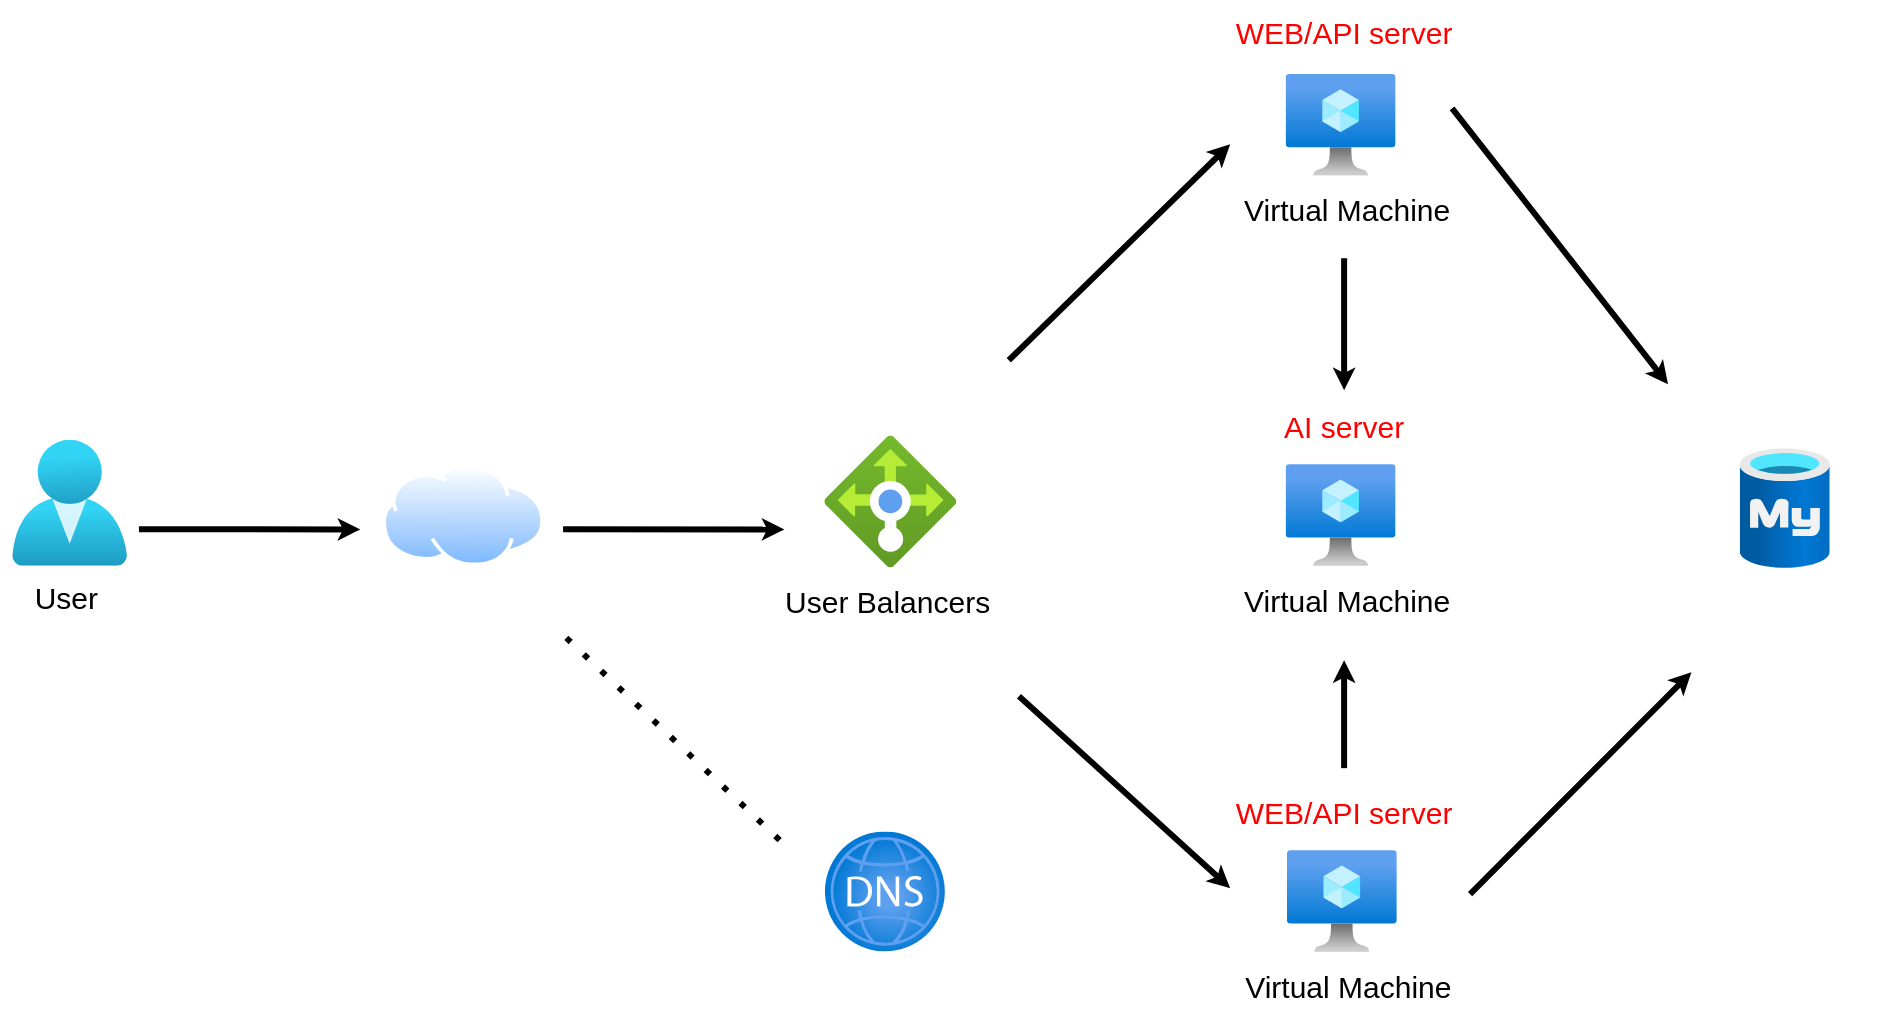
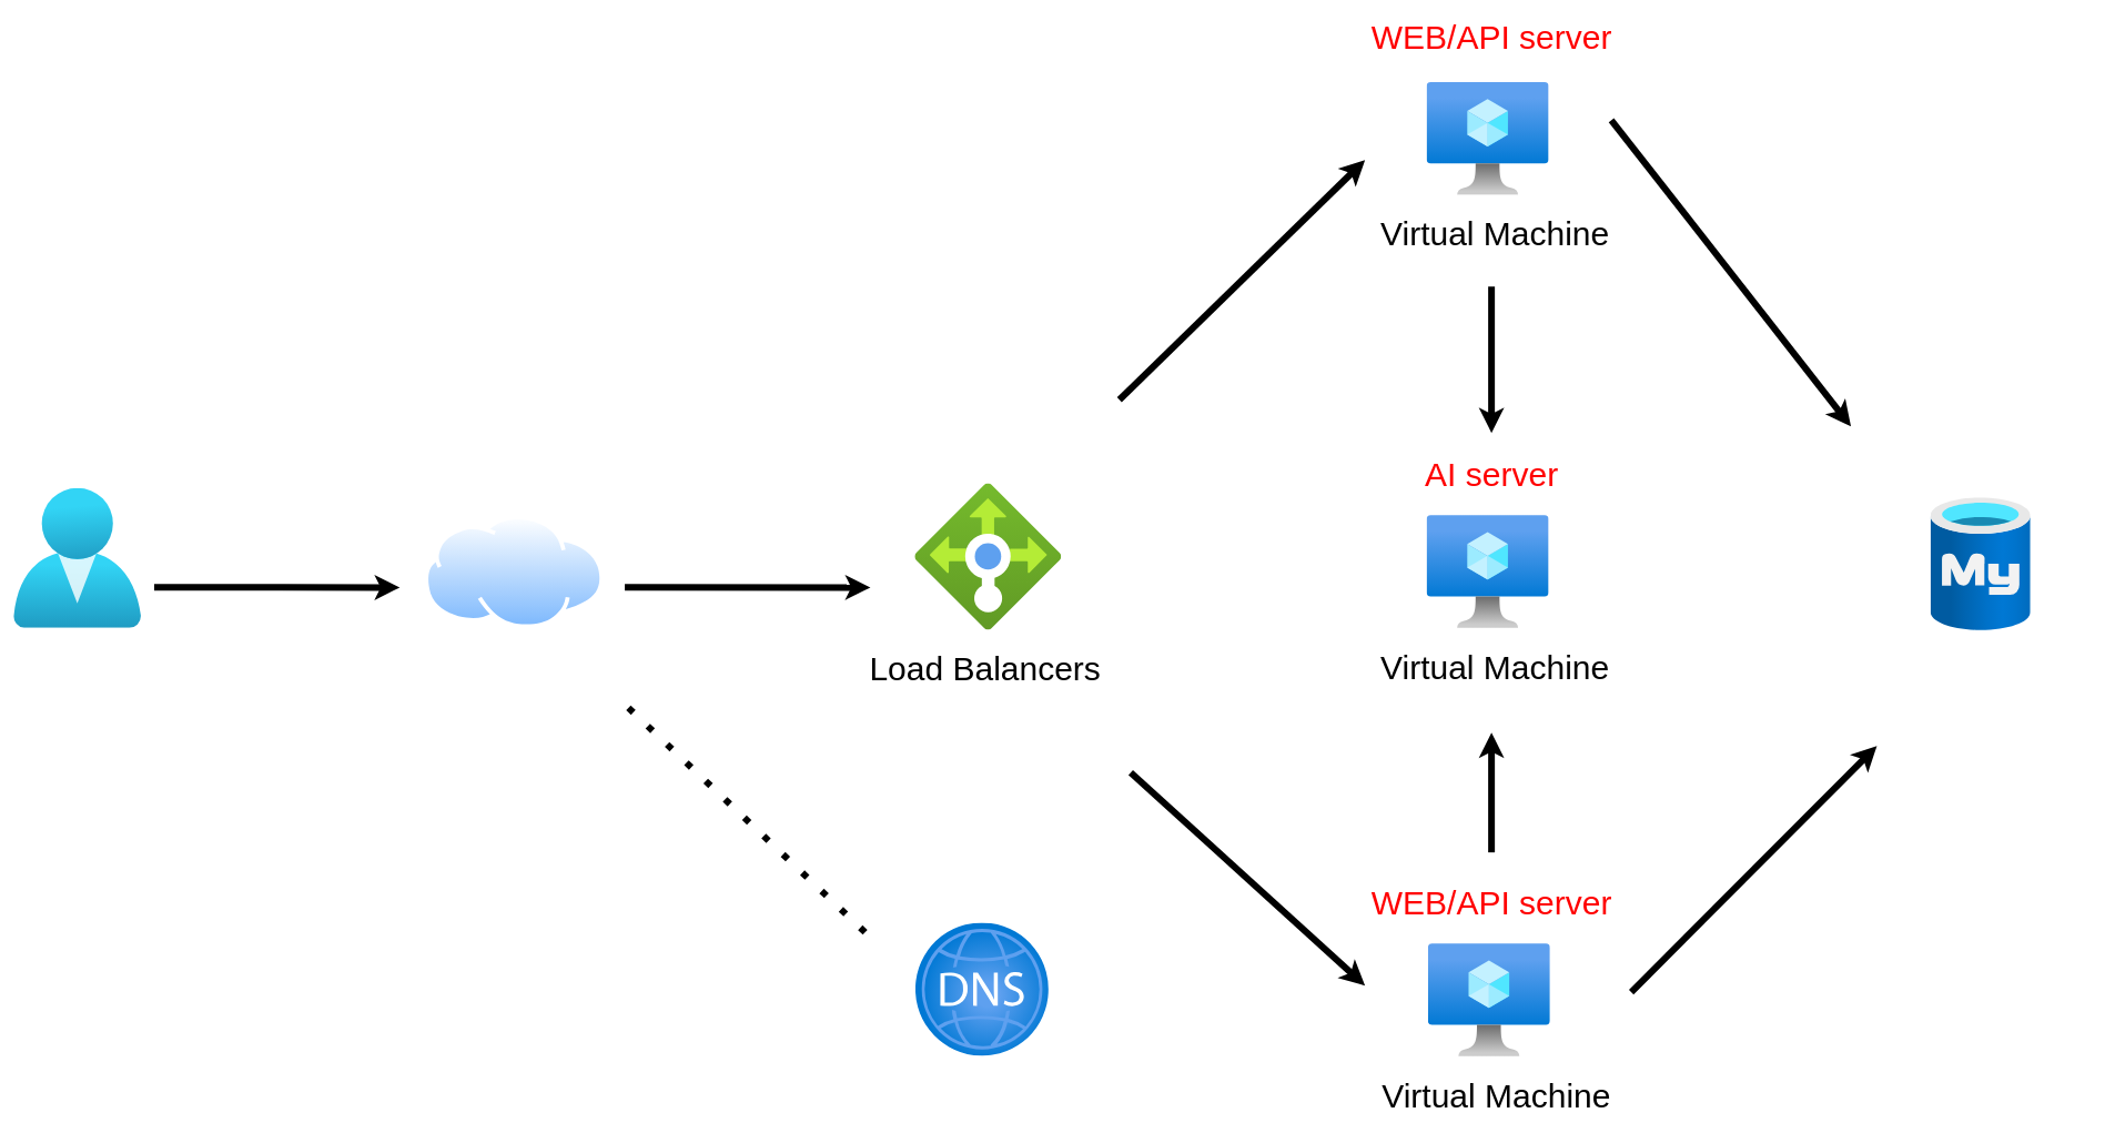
- <mxCell id="27" value="&lt;font color=&quot;#000000&quot; style=&quot;font-size: 50px;&quot;&gt;User&lt;/font&gt;" style="text;html=1;resizable=0;autosize=1;align=center;verticalAlign=middle;points=[];fillColor=none;strokeColor=none;rounded=0;fontSize=50;" parent="25" vertex="1"><mxGeometry x="30" y="230" width="120" height="70" as="geometry" /></mxCell>
- <mxCell id="7" value="&lt;div style=&quot;text-align: left; font-size: 50px;&quot;&gt;&lt;span style=&quot;font-size: 50px; color: rgb(0, 0, 0);&quot;&gt;User Balancers&lt;/span&gt;&lt;/div&gt;" style="text;html=1;resizable=0;autosize=1;align=center;verticalAlign=middle;points=[];fillColor=none;strokeColor=none;rounded=0;fontSize=50;" parent="5" vertex="1"><mxGeometry y="243" width="360" height="70" as="geometry" /></mxCell>
+ <mxCell id="7" value="&lt;div style=&quot;text-align: left; font-size: 50px;&quot;&gt;&lt;span style=&quot;font-size: 50px; color: rgb(0, 0, 0);&quot;&gt;Load Balancers&lt;/span&gt;&lt;/div&gt;" style="text;html=1;resizable=0;autosize=1;align=center;verticalAlign=middle;points=[];fillColor=none;strokeColor=none;rounded=0;fontSize=50;" parent="5" vertex="1"><mxGeometry y="243" width="360" height="70" as="geometry" /></mxCell>
